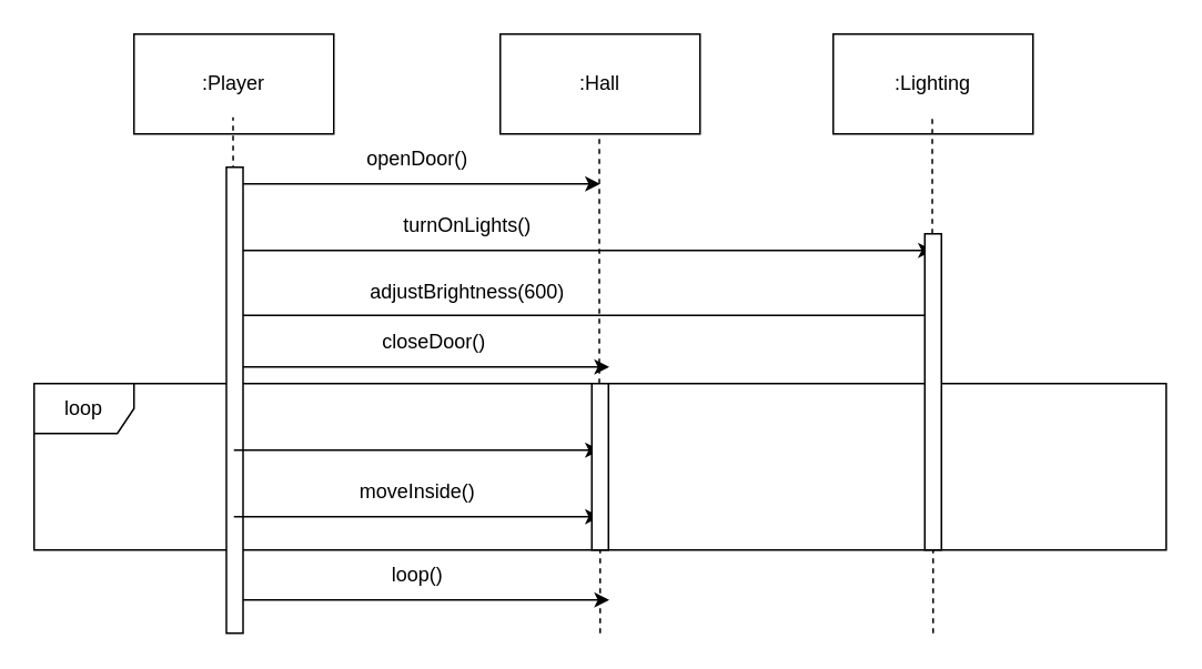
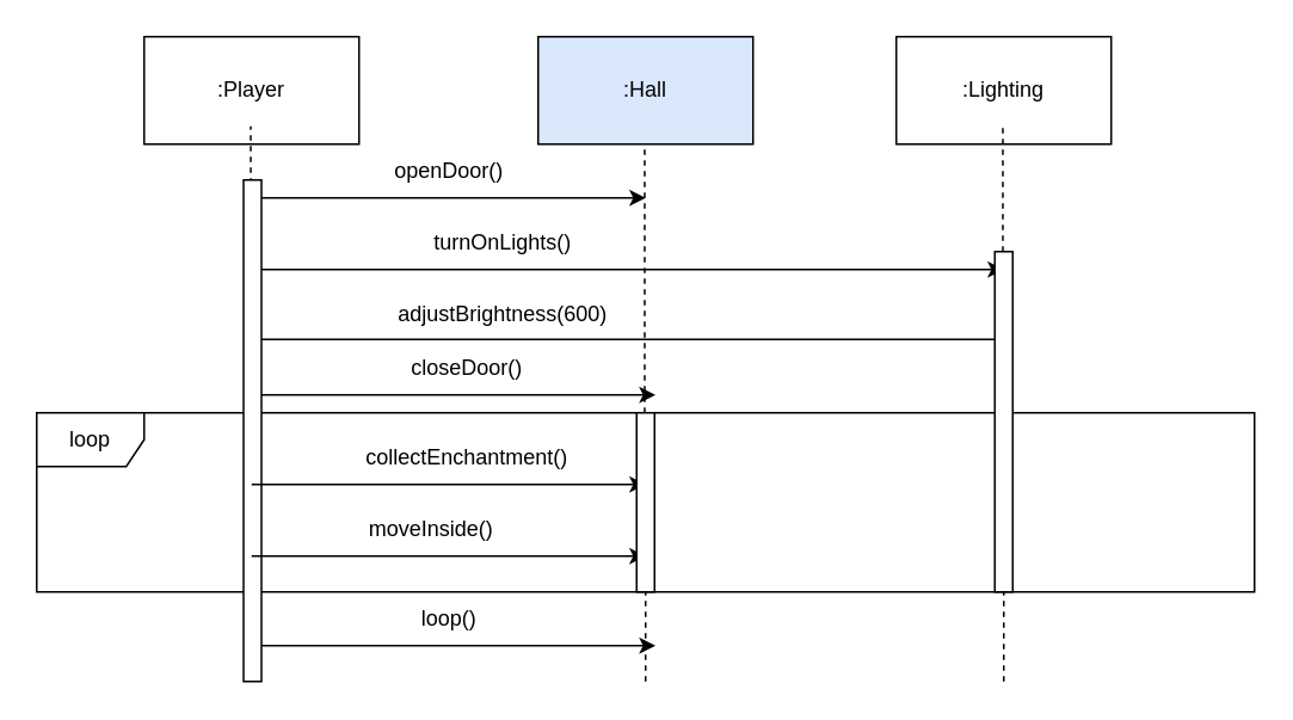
- <mxCell id="3" value=":Hall" style="rounded=0;whiteSpace=wrap;html=1;" parent="1" vertex="1"><mxGeometry x="300" y="20" width="120" height="60" as="geometry" /></mxCell>
+ <mxCell id="3" value=":Hall" style="rounded=0;whiteSpace=wrap;html=1;fillColor=#dae8fc;" parent="1" vertex="1"><mxGeometry x="300" y="20" width="120" height="60" as="geometry" /></mxCell>
+ <mxCell id="18" value="&lt;span style=&quot;background-color: initial;&quot;&gt;collectEnchantment()&lt;/span&gt;" style="text;html=1;align=center;verticalAlign=middle;resizable=0;points=[];autosize=1;strokeColor=none;fillColor=none;" parent="1" vertex="1"><mxGeometry x="190" y="240" width="140" height="30" as="geometry" /></mxCell>
- <mxCell id="19" value="&lt;span style=&quot;background-color: initial;&quot;&gt;moveInside()&lt;/span&gt;" style="text;html=1;align=center;verticalAlign=middle;resizable=0;points=[];autosize=1;strokeColor=none;fillColor=none;" parent="1" vertex="1"><mxGeometry x="205" y="280" width="90" height="30" as="geometry" /></mxCell>
+ <mxCell id="19" value="&lt;span style=&quot;background-color: initial;&quot;&gt;moveInside()&lt;/span&gt;" style="text;html=1;align=center;verticalAlign=middle;resizable=0;points=[];autosize=1;strokeColor=none;fillColor=none;" parent="1" vertex="1"><mxGeometry x="195" y="280" width="90" height="30" as="geometry" /></mxCell>
